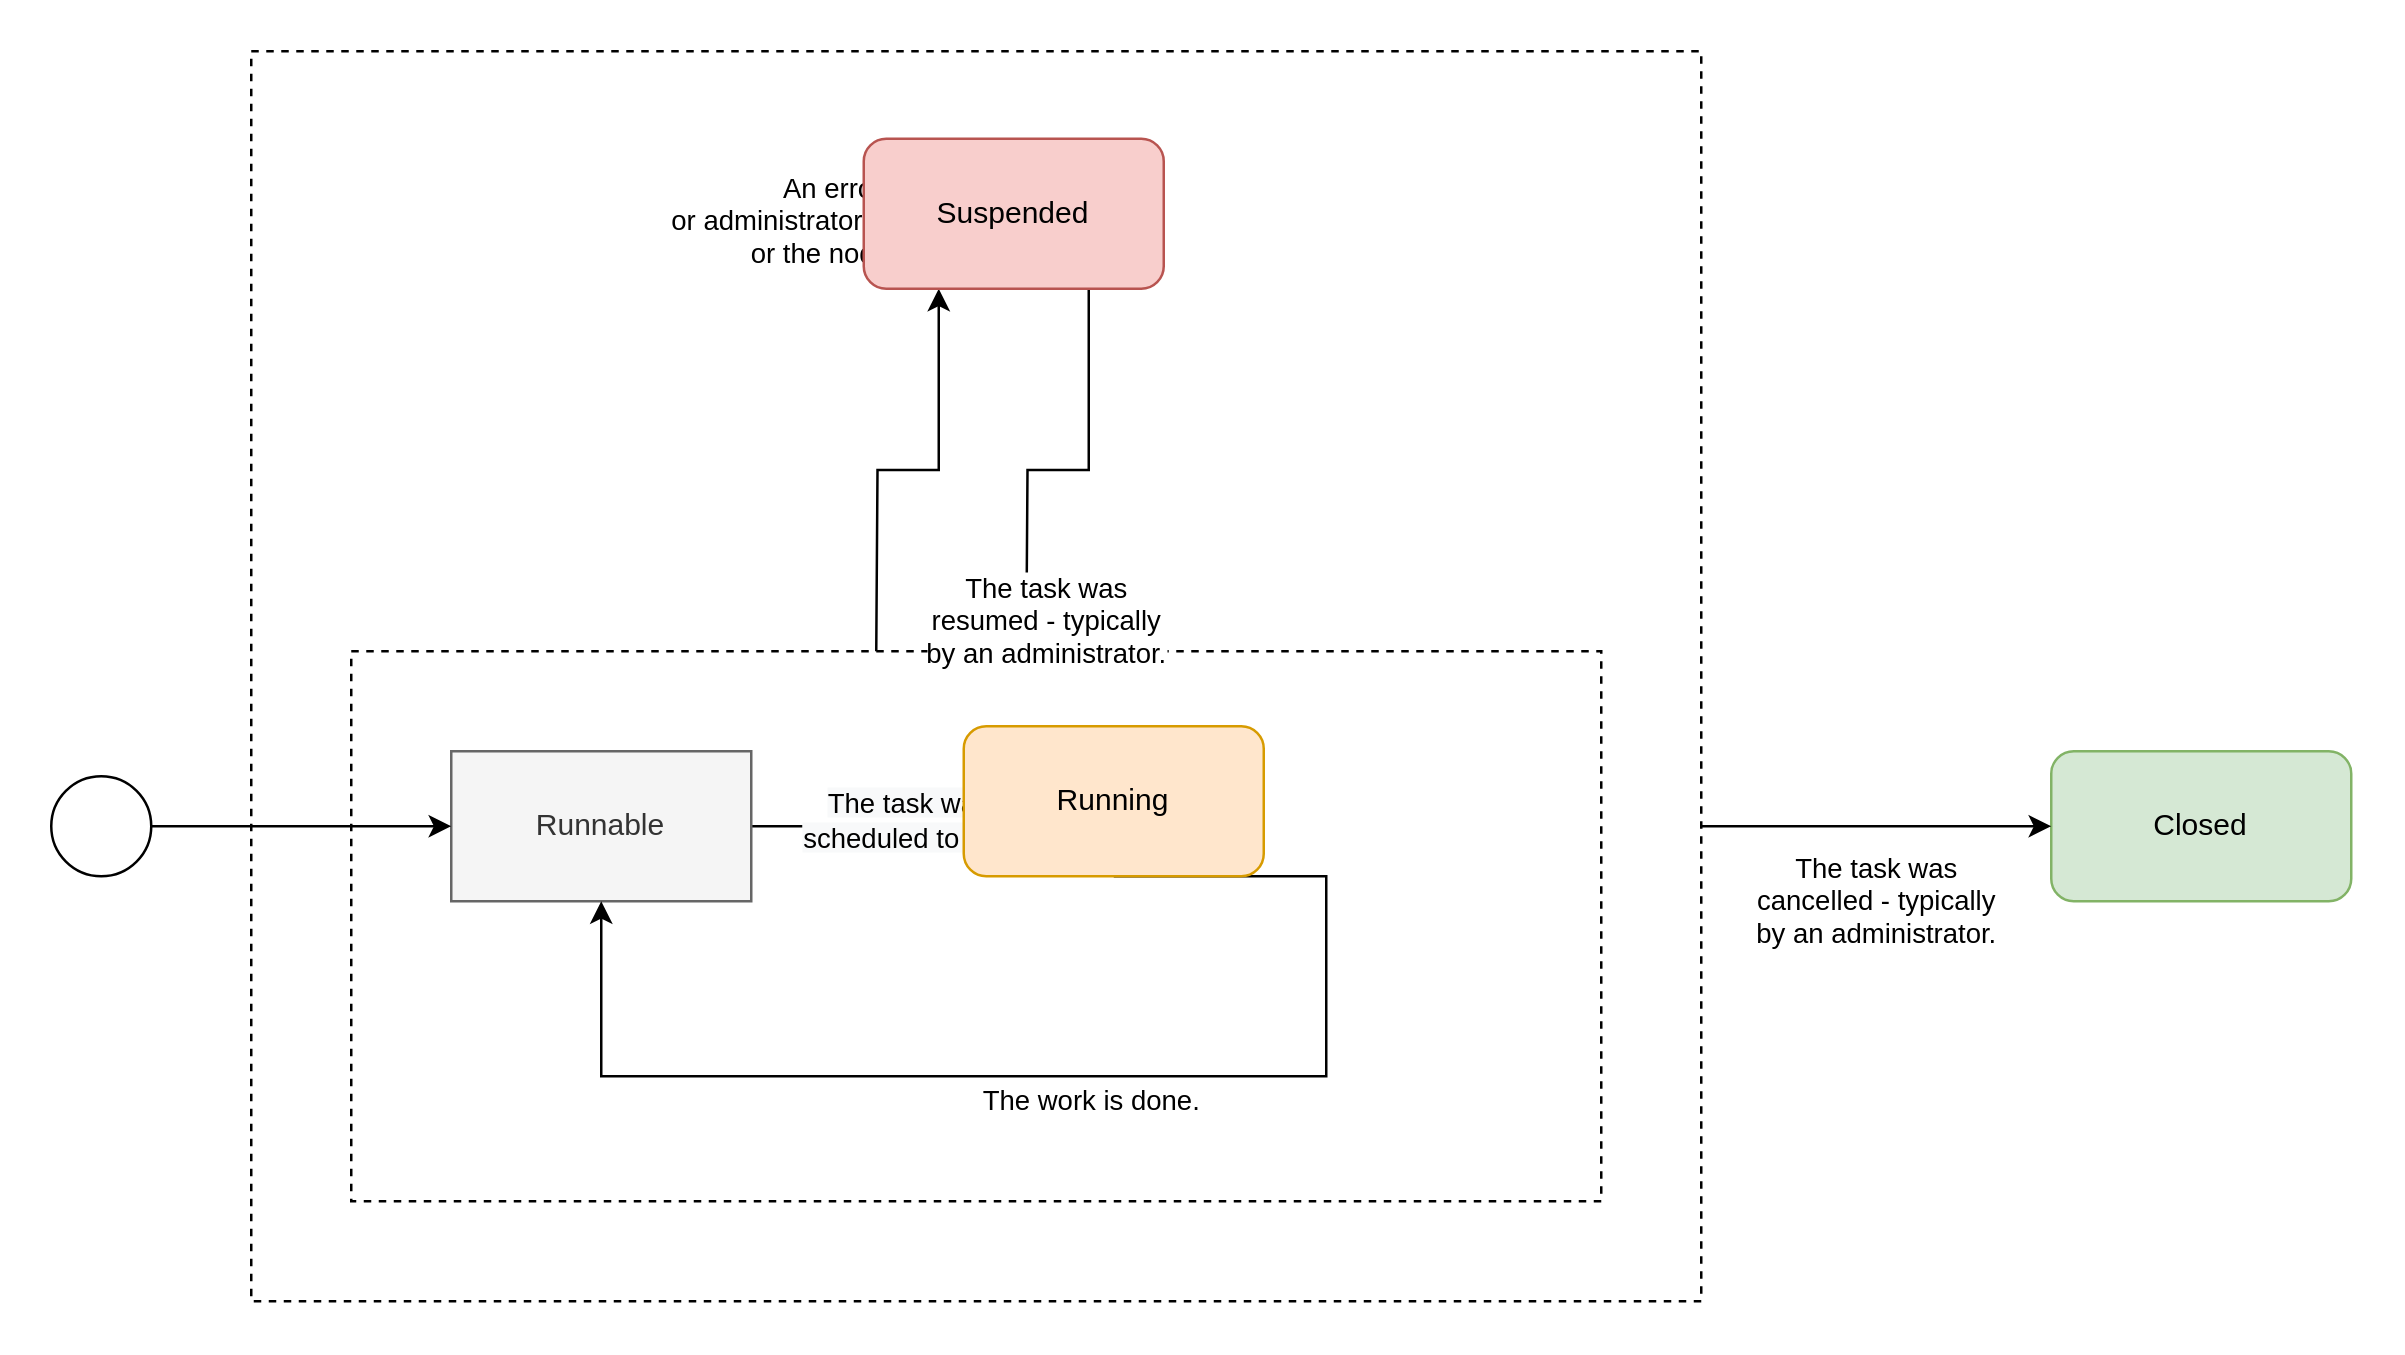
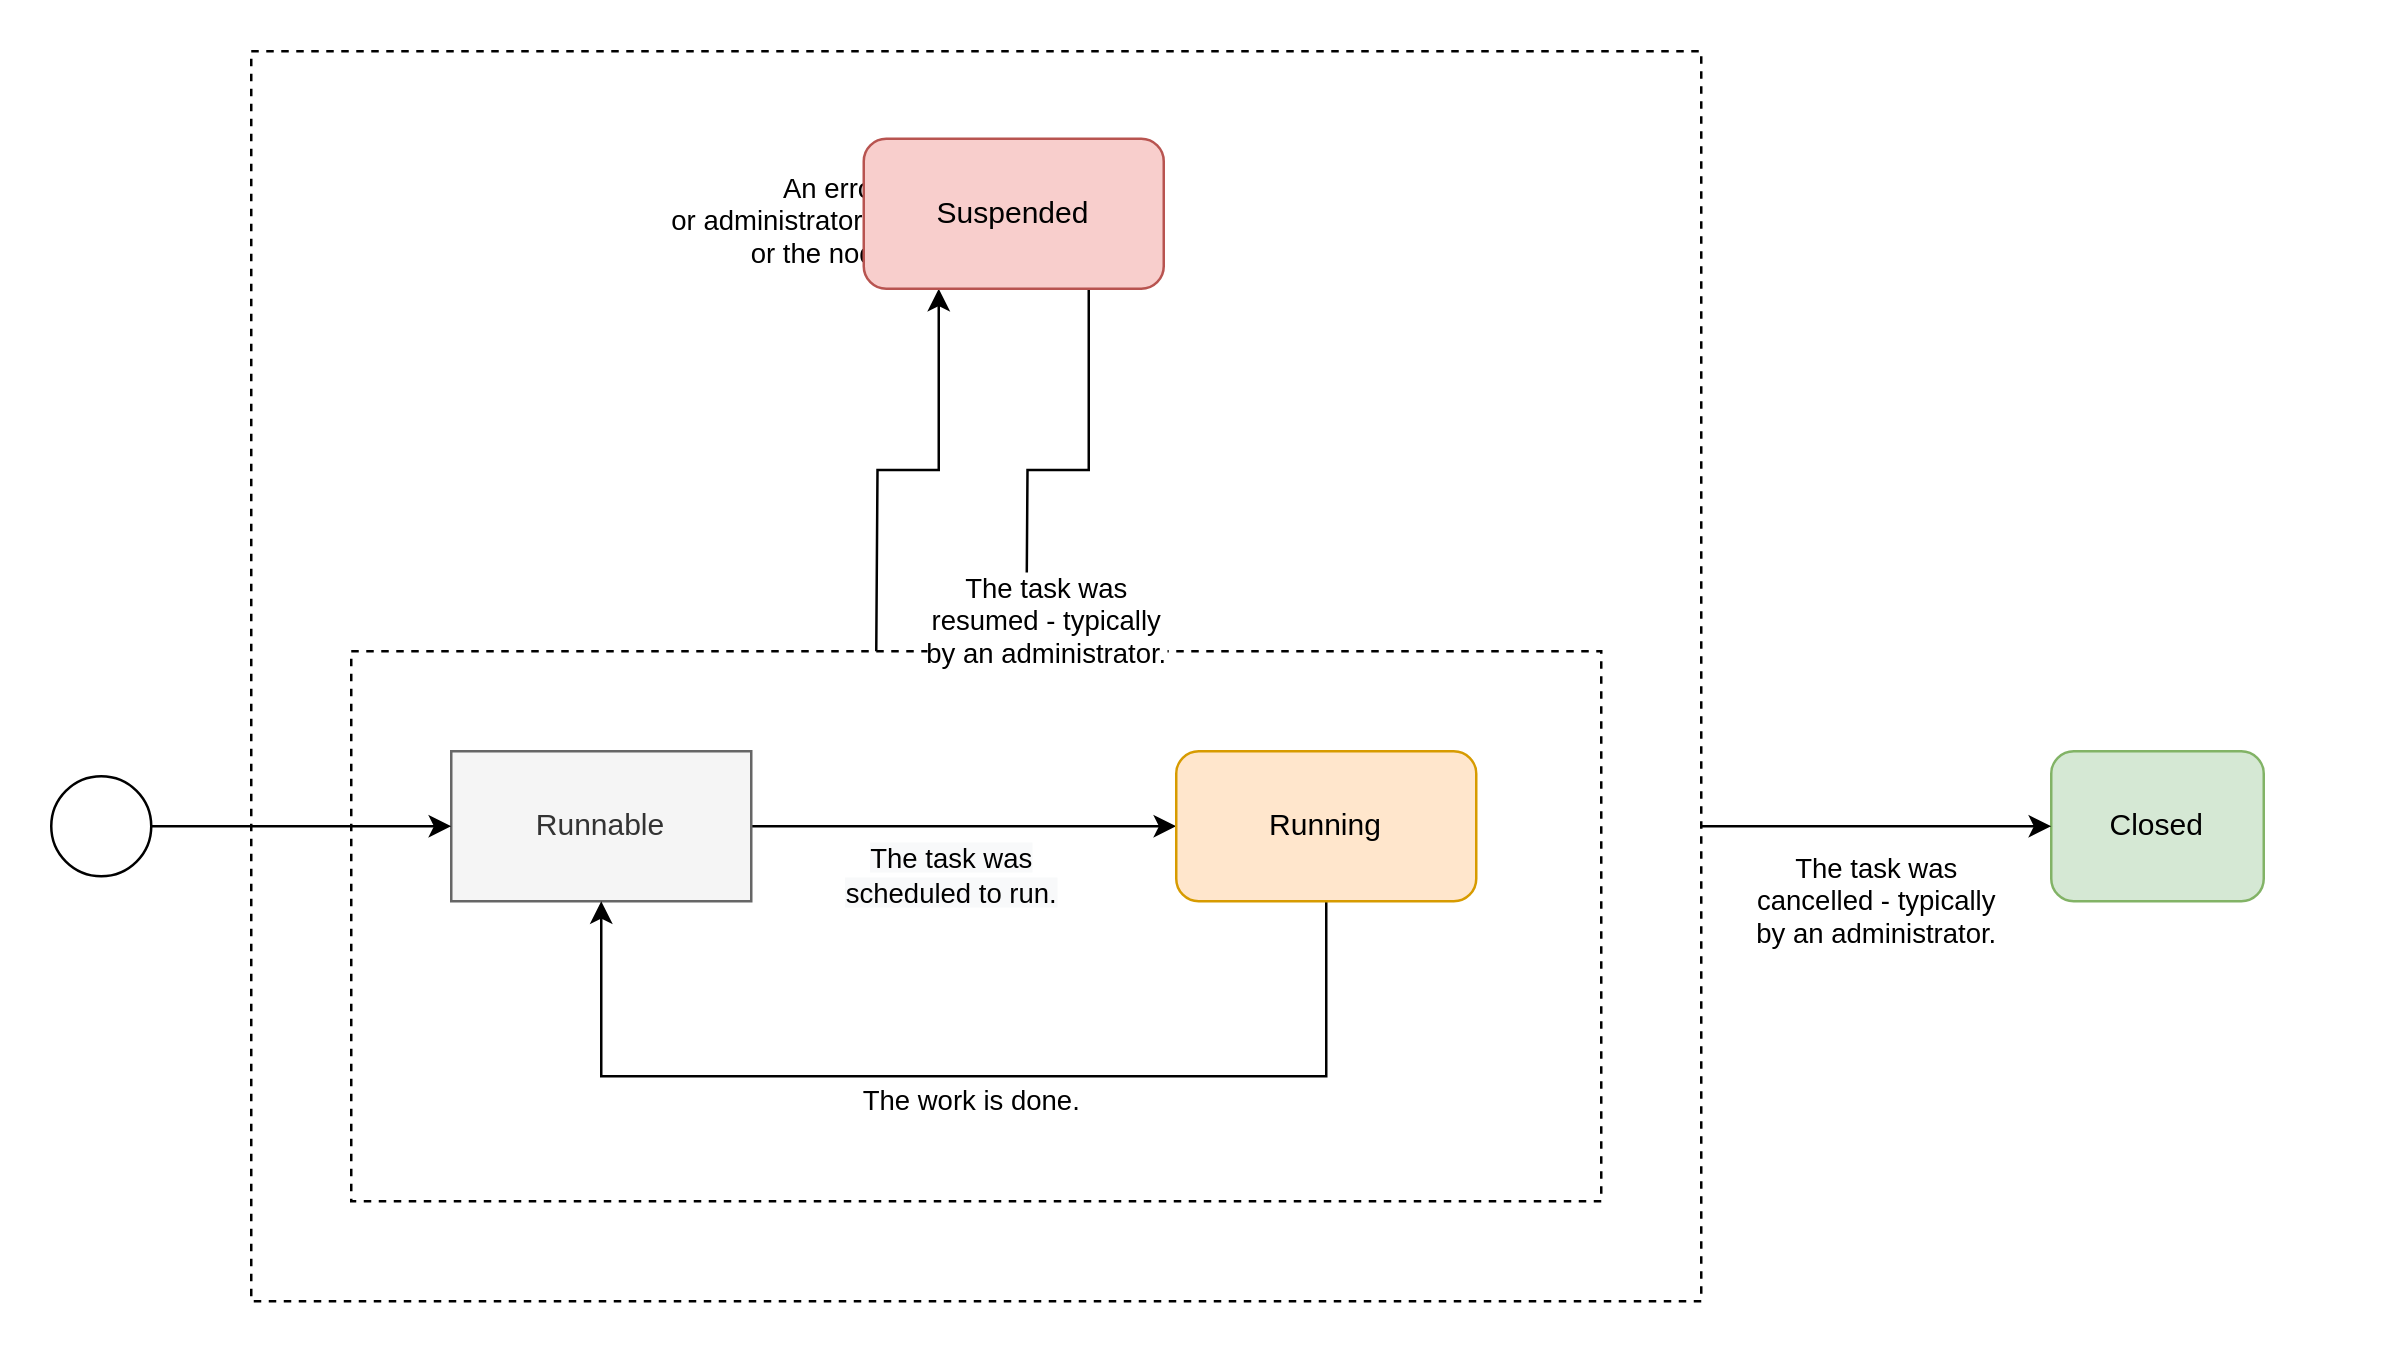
- <mxCell id="8" value="Running" style="rounded=1;whiteSpace=wrap;html=1;fillColor=#ffe6cc;strokeColor=#d79b00;" parent="1" vertex="1"><mxGeometry x="385" y="290" width="120" height="60" as="geometry" /></mxCell>
+ <mxCell id="8" value="Running" style="rounded=1;whiteSpace=wrap;html=1;fillColor=#ffe6cc;strokeColor=#d79b00;" parent="1" vertex="1"><mxGeometry x="470" y="300" width="120" height="60" as="geometry" /></mxCell>
- <mxCell id="9" value="Closed" style="rounded=1;whiteSpace=wrap;html=1;fillColor=#d5e8d4;strokeColor=#82b366;" parent="1" vertex="1"><mxGeometry x="820" y="300" width="120" height="60" as="geometry" /></mxCell>
+ <mxCell id="9" value="Closed" style="rounded=1;whiteSpace=wrap;html=1;fillColor=#d5e8d4;strokeColor=#82b366;" parent="1" vertex="1"><mxGeometry x="820" y="300" width="85" height="60" as="geometry" /></mxCell>
